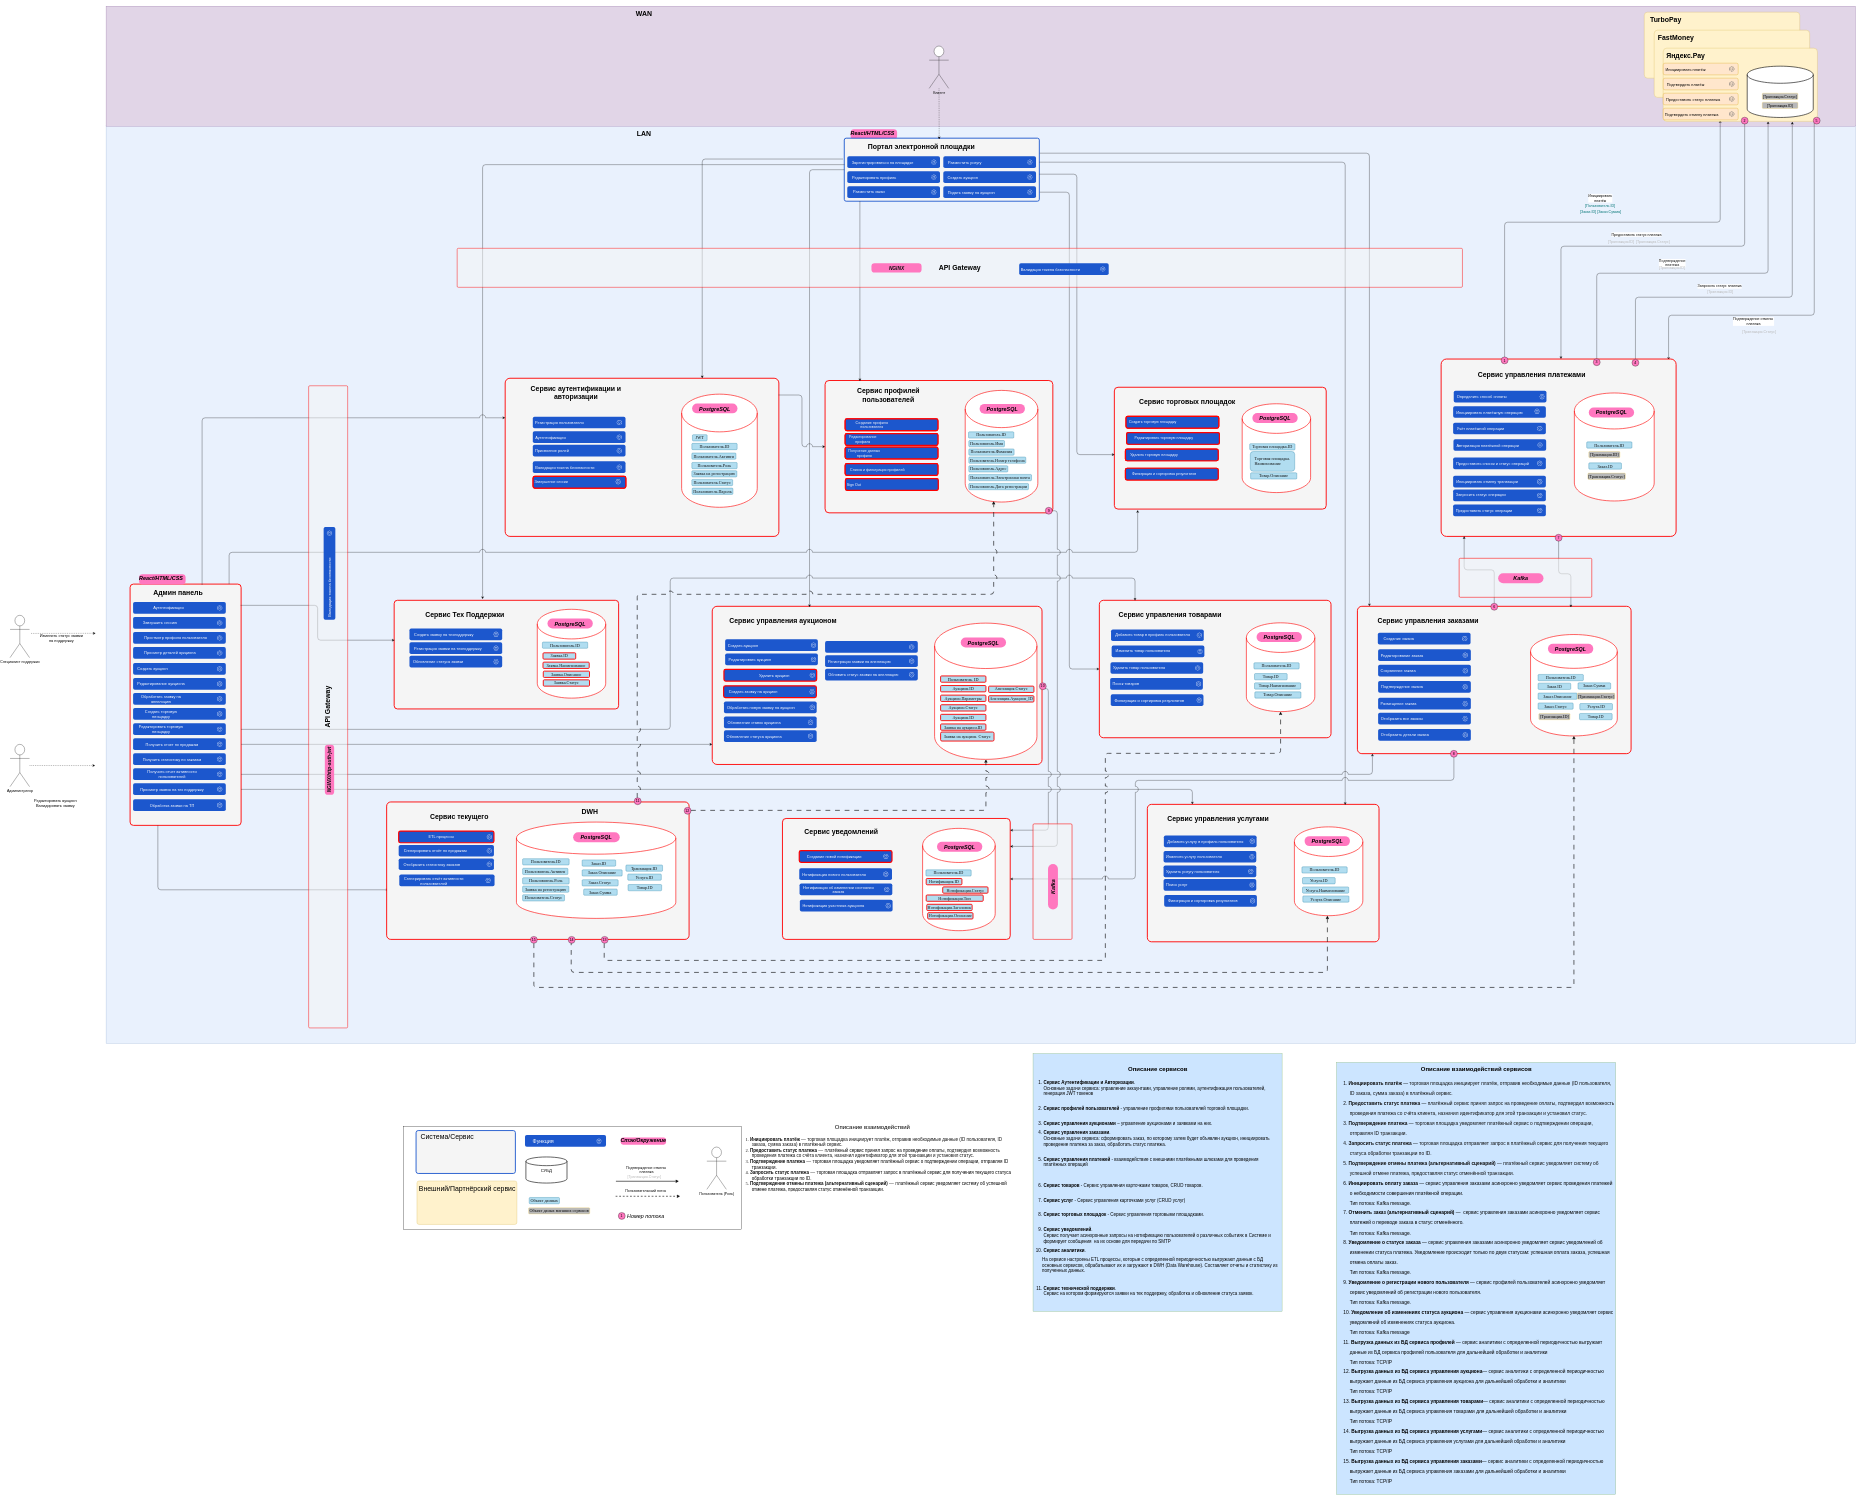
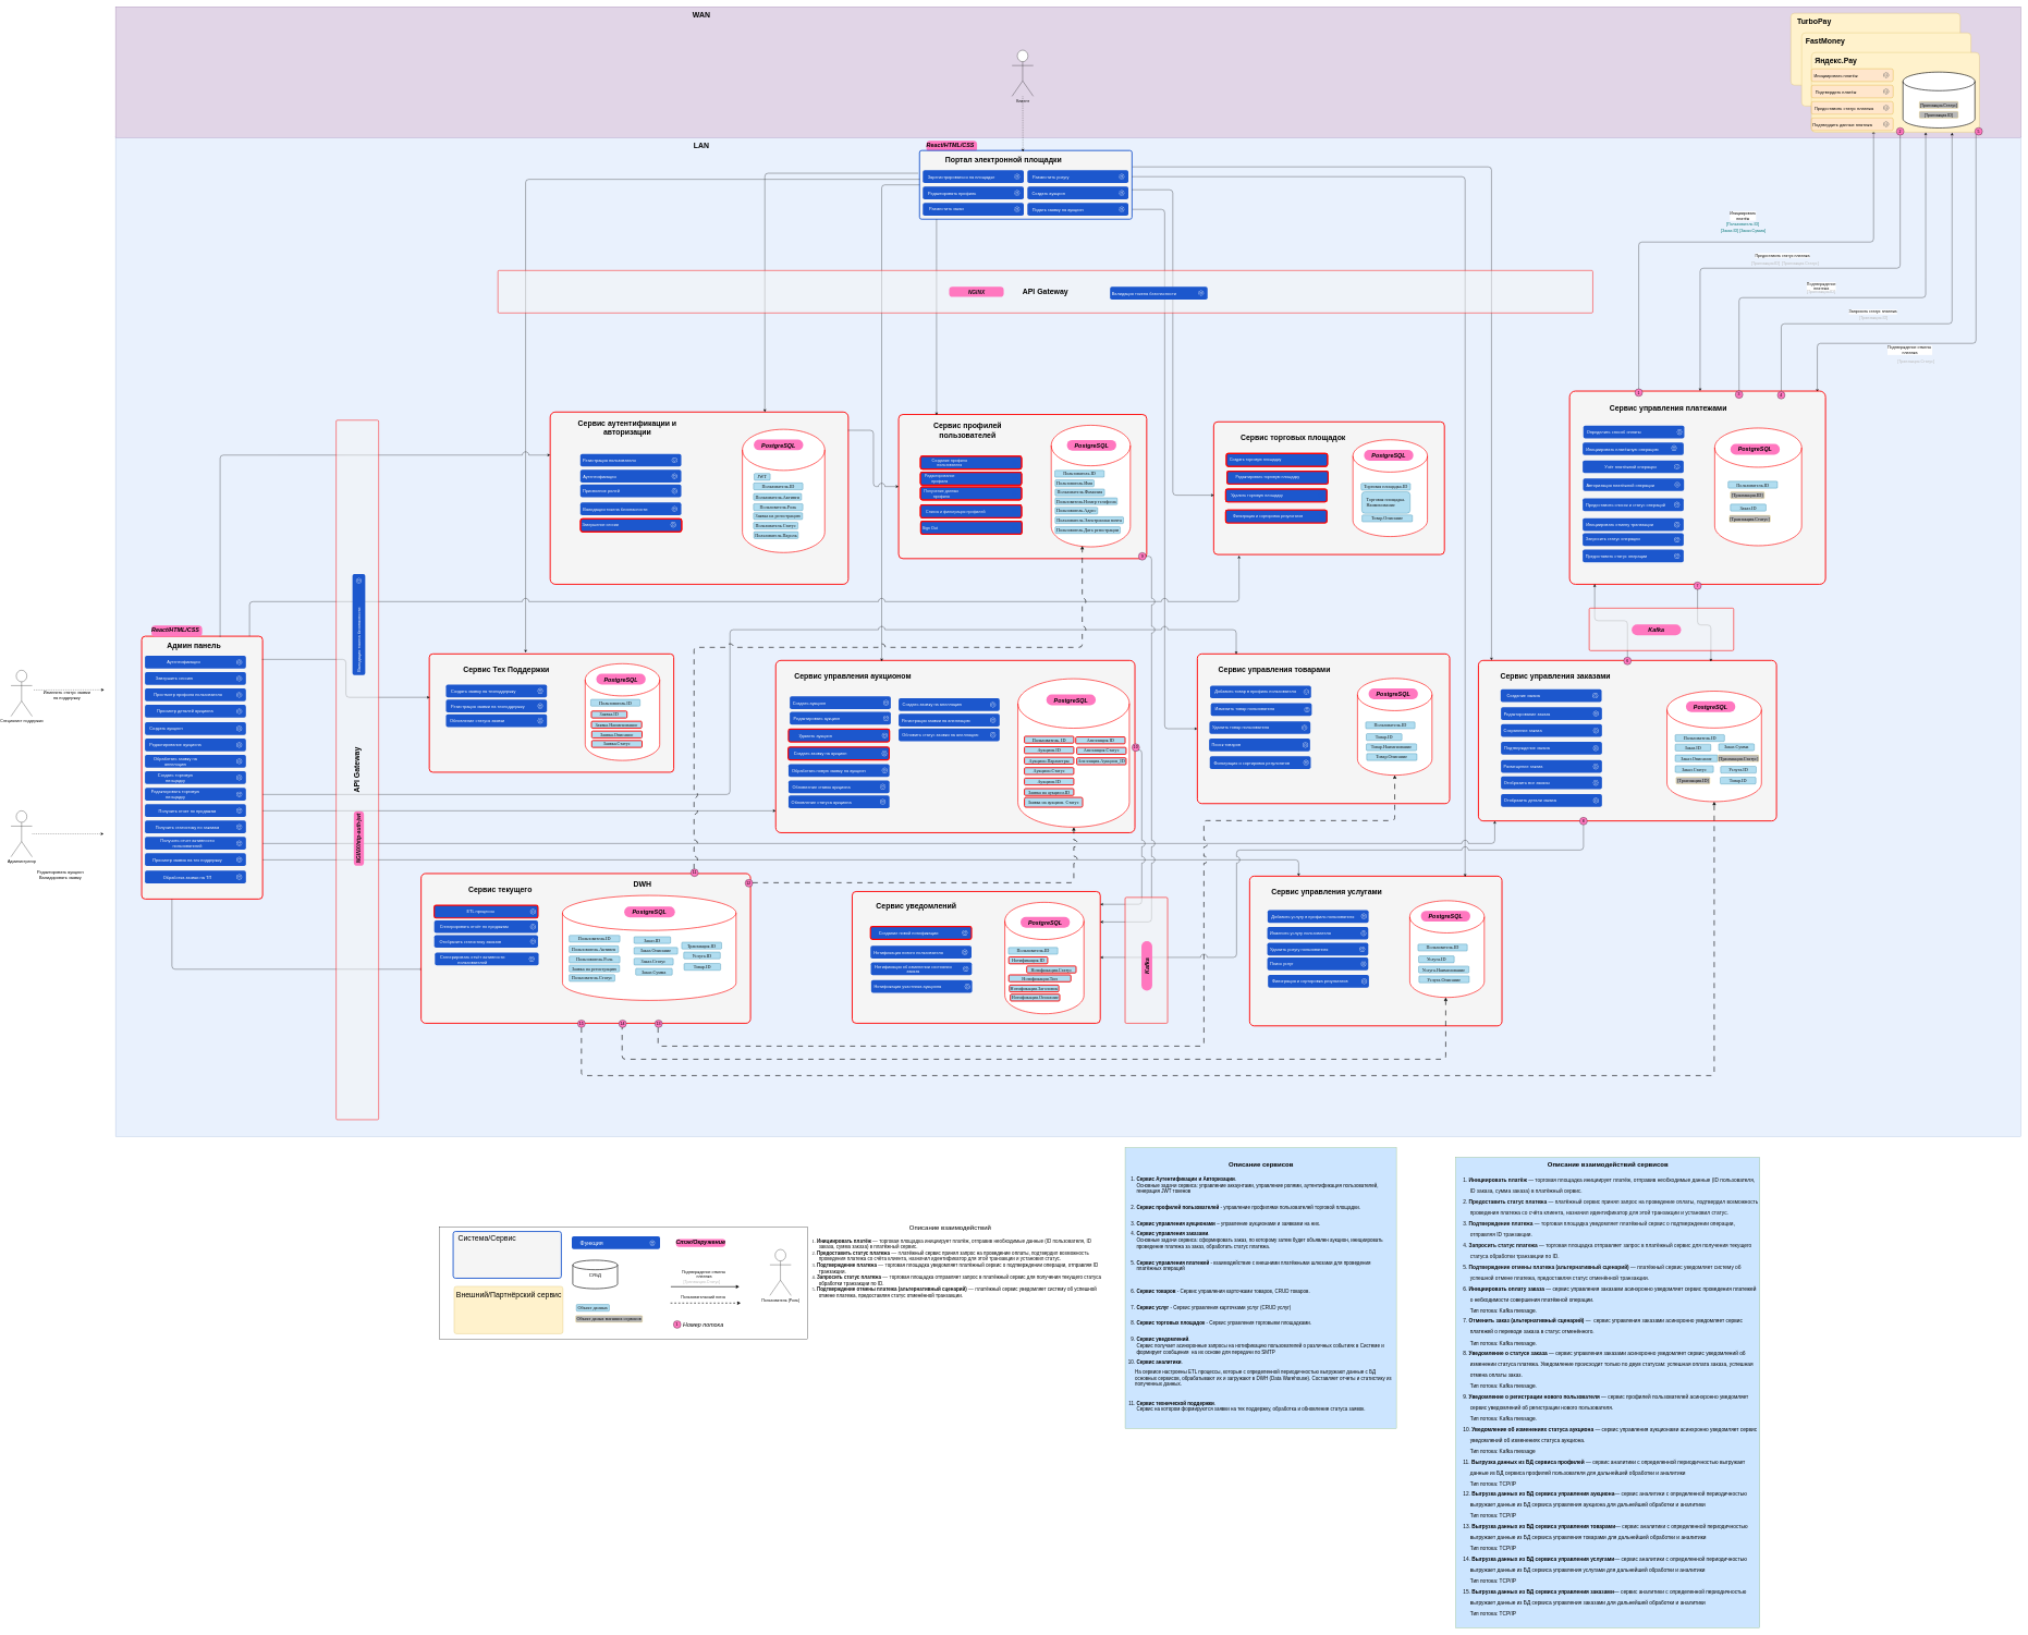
- <mxCell id="474" value="Подтвердить отмену платежа" style="text;html=1;align=center;verticalAlign=middle;whiteSpace=wrap;rounded=1;fontSize=13;" parent="471" vertex="1"><mxGeometry y="4.5" width="210" height="30" as="geometry" /></mxCell>
+ <mxCell id="474" value="Подтвердить данные платежа" style="text;html=1;align=center;verticalAlign=middle;whiteSpace=wrap;rounded=1;fontSize=13;" parent="471" vertex="1"><mxGeometry y="4.5" width="210" height="30" as="geometry" /></mxCell>
- <mxCell id="121" value="Учёт платёжной операции" style="text;html=1;align=center;verticalAlign=middle;whiteSpace=wrap;rounded=1;fontSize=13;fontColor=#FFFFFF;strokeColor=none;" parent="118" vertex="1"><mxGeometry x="5" y="4.5" width="173" height="30" as="geometry" /></mxCell>
+ <mxCell id="121" value="Учёт платёжной операции" style="text;html=1;align=center;verticalAlign=middle;whiteSpace=wrap;rounded=1;fontSize=13;fontColor=#FFFFFF;strokeColor=none;" parent="118" vertex="1"><mxGeometry x="60" y="4.5" width="173" height="30" as="geometry" /></mxCell>
- <mxCell id="530" value="Простмотр профиля пользователя" style="text;html=1;align=center;verticalAlign=middle;whiteSpace=wrap;rounded=1;fontSize=13;fontColor=#FFFFFF;" vertex="1" parent="527"><mxGeometry x="24" y="3" width="236" height="30" as="geometry" /></mxCell>
+ <mxCell id="530" value="Простмотр профиля пользователя" style="text;html=1;align=center;verticalAlign=middle;whiteSpace=wrap;rounded=1;fontSize=13;fontColor=#FFFFFF;" vertex="1" parent="527"><mxGeometry x="14" y="3" width="236" height="30" as="geometry" /></mxCell>
+ <mxCell id="161" value="Создать заявку на апелляцию&amp;nbsp;" style="text;html=1;align=center;verticalAlign=middle;whiteSpace=wrap;rounded=1;fontSize=13;fontColor=#FFFFFF;strokeColor=none;" parent="158" vertex="1"><mxGeometry x="4" y="4.5" width="202" height="30" as="geometry" /></mxCell>
- <mxCell id="189" value="Удалить аукцион" style="text;html=1;align=center;verticalAlign=middle;whiteSpace=wrap;rounded=1;fontSize=13;fontColor=#FFFFFF;strokeColor=none;" parent="186" vertex="1"><mxGeometry x="88" y="4.5" width="160" height="30" as="geometry" /></mxCell>
+ <mxCell id="189" value="Удалить аукцион" style="text;html=1;align=center;verticalAlign=middle;whiteSpace=wrap;rounded=1;fontSize=13;fontColor=#FFFFFF;strokeColor=none;" parent="186" vertex="1"><mxGeometry x="3" y="4.5" width="160" height="30" as="geometry" /></mxCell>
+ <mxCell id="201" value="&lt;p style=&quot;margin: 0px 0px 0px 13px; text-indent: -13px; font-variant-numeric: normal; font-variant-east-asian: normal; font-variant-alternates: normal; font-kerning: auto; font-optical-sizing: auto; font-feature-settings: normal; font-variation-settings: normal; font-variant-position: normal; font-stretch: normal; font-size: 14px; line-height: normal; color: rgb(14, 14, 14); text-align: start;&quot; class=&quot;p1&quot;&gt;&lt;font face=&quot;Times New Roman&quot;&gt;Апелляция.ID&lt;/font&gt;&lt;/p&gt;" style="rounded=1;whiteSpace=wrap;html=1;fillColor=#b1ddf0;strokeColor=light-dark(#fc0303, #54a9ce);strokeWidth=3;align=center;verticalAlign=middle;fontFamily=Helvetica;fontSize=12;fontColor=default;" parent="147" vertex="1"><mxGeometry x="918" y="234" width="151" height="21" as="geometry" /></mxCell>
